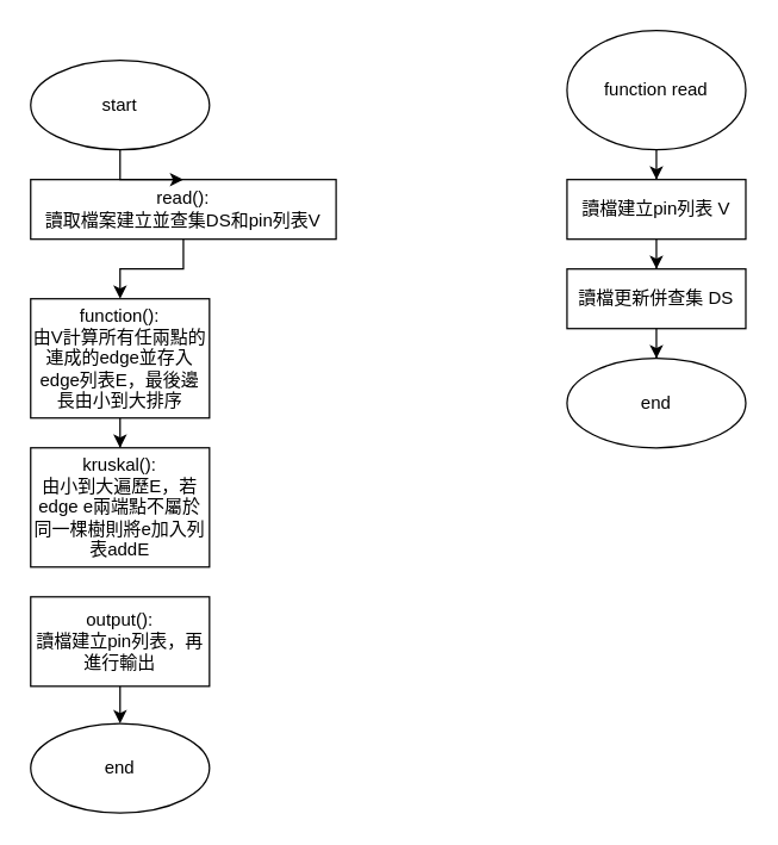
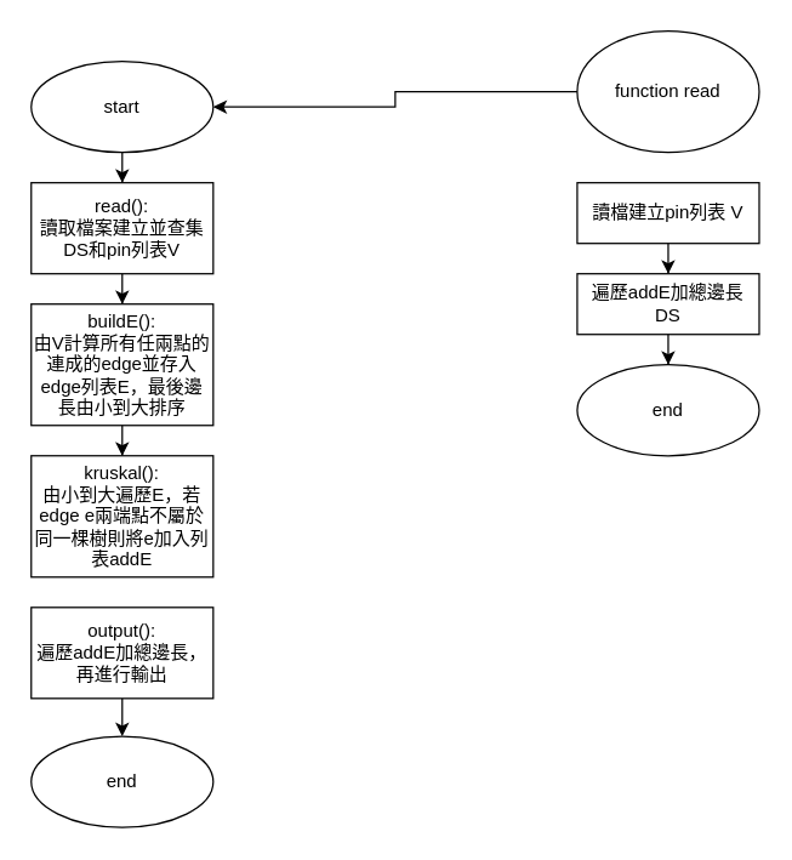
- <mxCell id="11" value="" style="edgeStyle=orthogonalEdgeStyle;rounded=0;orthogonalLoop=1;jettySize=auto;html=1;" edge="1" parent="1" source="12" target="14"><mxGeometry relative="1" as="geometry" /></mxCell>
+ <mxCell id="11" value="" style="edgeStyle=orthogonalEdgeStyle;rounded=0;orthogonalLoop=1;jettySize=auto;html=1;" edge="1" parent="1" source="12" target="5"><mxGeometry relative="1" as="geometry" /></mxCell>
- <mxCell id="3" value="read():&lt;br&gt;讀取檔案建立並查集DS和pin列表V&lt;br&gt;" style="rounded=0;whiteSpace=wrap;html=1;" vertex="1" parent="1"><mxGeometry x="20" y="120" width="205" height="40" as="geometry" /></mxCell>
+ <mxCell id="3" value="read():&lt;br&gt;讀取檔案建立並查集DS和pin列表V&lt;br&gt;" style="rounded=0;whiteSpace=wrap;html=1;" vertex="1" parent="1"><mxGeometry x="20" y="120" width="120" height="60" as="geometry" /></mxCell>
- <mxCell id="16" value="讀檔更新併查集 DS" style="whiteSpace=wrap;html=1;" vertex="1" parent="1"><mxGeometry x="380" y="180" width="120" height="40" as="geometry" /></mxCell>
+ <mxCell id="16" value="遍歷addE加總邊長 DS" style="whiteSpace=wrap;html=1;" vertex="1" parent="1"><mxGeometry x="380" y="180" width="120" height="40" as="geometry" /></mxCell>
- <mxCell id="7" value="function():&lt;br&gt;由V計算所有任兩點的連成的edge並存入edge列表E，最後邊長由小到大排序" style="whiteSpace=wrap;html=1;rounded=0;" vertex="1" parent="1"><mxGeometry x="20" y="200" width="120" height="80" as="geometry" /></mxCell>
+ <mxCell id="7" value="buildE():&lt;br&gt;由V計算所有任兩點的連成的edge並存入edge列表E，最後邊長由小到大排序" style="whiteSpace=wrap;html=1;rounded=0;" vertex="1" parent="1"><mxGeometry x="20" y="200" width="120" height="80" as="geometry" /></mxCell>
- <mxCell id="10" value="output():&lt;br&gt;讀檔建立pin列表，再進行輸出" style="whiteSpace=wrap;html=1;rounded=0;" vertex="1" parent="1"><mxGeometry x="20" y="400" width="120" height="60" as="geometry" /></mxCell>
+ <mxCell id="10" value="output():&lt;br&gt;遍歷addE加總邊長，再進行輸出" style="whiteSpace=wrap;html=1;rounded=0;" vertex="1" parent="1"><mxGeometry x="20" y="400" width="120" height="60" as="geometry" /></mxCell>
